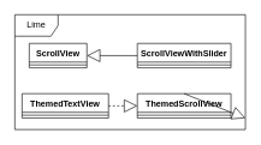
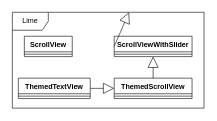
- <mxCell id="11" value="" style="endArrow=block;endSize=16;endFill=0;html=1;entryX=1;entryY=0.5;entryDx=0;entryDy=0;exitX=0;exitY=0.5;exitDx=0;exitDy=0;" edge="1" parent="1" source="5" target="3"><mxGeometry width="160" relative="1" as="geometry"><mxPoint x="20" y="230" as="sourcePoint" /><mxPoint x="180" y="230" as="targetPoint" /></mxGeometry></mxCell>
+ <mxCell id="11" value="" style="endArrow=block;endSize=16;endFill=0;html=1;exitX=0;exitY=0.5;exitDx=0;exitDy=0;" edge="1" parent="1" source="5" target="2"><mxGeometry width="160" relative="1" as="geometry"><mxPoint x="20" y="230" as="sourcePoint" /><mxPoint x="180" y="230" as="targetPoint" /></mxGeometry></mxCell>
- <mxCell id="12" value="" style="endArrow=block;endSize=16;endFill=0;html=1;exitX=0.5;exitY=0;exitDx=0;exitDy=0;" edge="1" parent="1" source="7" target="2"><mxGeometry width="160" relative="1" as="geometry"><mxPoint x="200" y="87" as="sourcePoint" /><mxPoint x="130" y="87" as="targetPoint" /></mxGeometry></mxCell>
+ <mxCell id="12" value="" style="endArrow=block;endSize=16;endFill=0;html=1;entryX=0.5;entryY=1;entryDx=0;entryDy=0;exitX=0.5;exitY=0;exitDx=0;exitDy=0;" edge="1" parent="1" source="7" target="5"><mxGeometry width="160" relative="1" as="geometry"><mxPoint x="200" y="87" as="sourcePoint" /><mxPoint x="130" y="87" as="targetPoint" /></mxGeometry></mxCell>
- <mxCell id="13" value="" style="endArrow=block;endSize=16;endFill=0;html=1;entryX=0;entryY=0.5;entryDx=0;entryDy=0;exitX=1;exitY=0.5;exitDx=0;exitDy=0;dashed=1;" edge="1" parent="1" source="9" target="7"><mxGeometry width="160" relative="1" as="geometry"><mxPoint x="210" y="97" as="sourcePoint" /><mxPoint x="140" y="97" as="targetPoint" /></mxGeometry></mxCell>
+ <mxCell id="13" value="" style="endArrow=block;endSize=16;endFill=0;html=1;entryX=0;entryY=0.5;entryDx=0;entryDy=0;exitX=1;exitY=0.5;exitDx=0;exitDy=0;" edge="1" parent="1" source="9" target="7"><mxGeometry width="160" relative="1" as="geometry"><mxPoint x="210" y="97" as="sourcePoint" /><mxPoint x="140" y="97" as="targetPoint" /></mxGeometry></mxCell>
